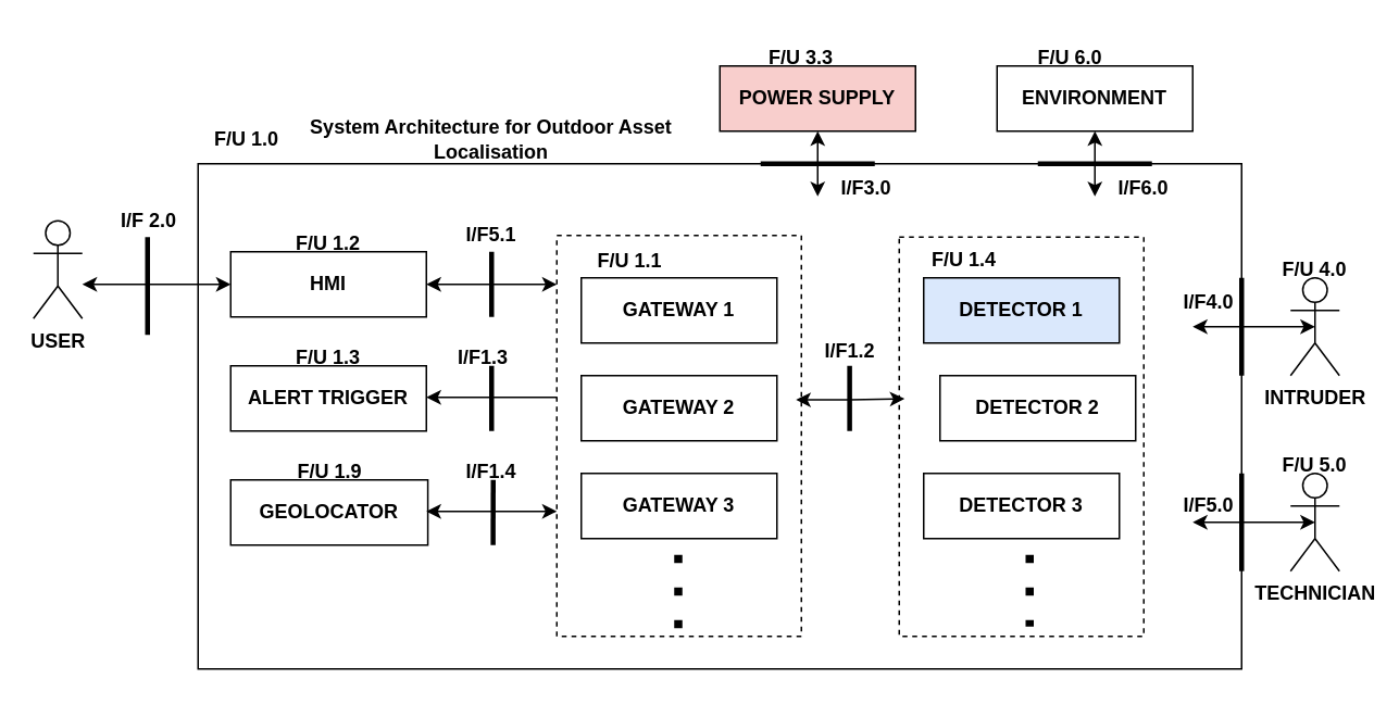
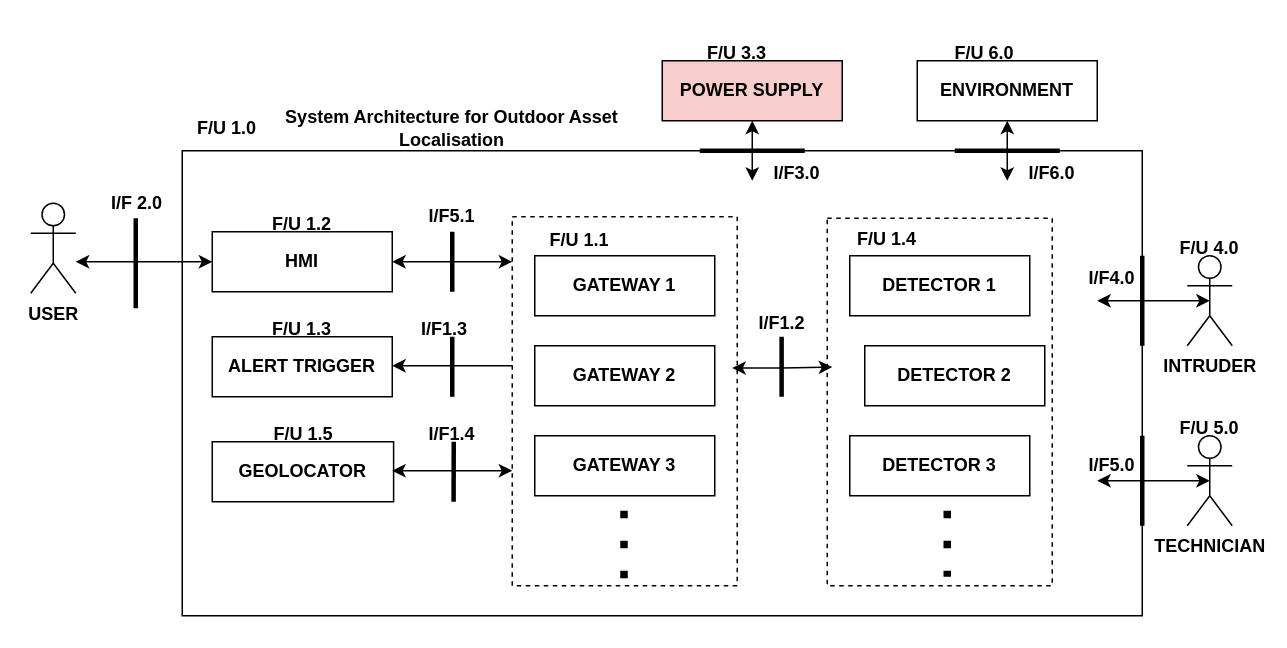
- <mxCell id="51" value="&lt;b&gt;&lt;font&gt;DETECTOR 1&lt;/font&gt;&lt;/b&gt;" style="rounded=0;whiteSpace=wrap;html=1;movable=1;resizable=1;rotatable=1;deletable=1;editable=1;locked=0;connectable=1;fillColor=#dae8fc;" vertex="1" parent="1"><mxGeometry x="566" y="170" width="120" height="40" as="geometry" /></mxCell>
+ <mxCell id="51" value="&lt;b&gt;&lt;font&gt;DETECTOR 1&lt;/font&gt;&lt;/b&gt;" style="rounded=0;whiteSpace=wrap;html=1;movable=1;resizable=1;rotatable=1;deletable=1;editable=1;locked=0;connectable=1;" vertex="1" parent="1"><mxGeometry x="566" y="170" width="120" height="40" as="geometry" /></mxCell>
- <mxCell id="44" value="&lt;b&gt;F/U 1.9&lt;/b&gt;" style="text;html=1;align=center;verticalAlign=middle;whiteSpace=wrap;rounded=0;movable=1;resizable=1;rotatable=1;deletable=1;editable=1;locked=0;connectable=1;" vertex="1" parent="1"><mxGeometry x="171.9" y="274" width="60" height="30" as="geometry" /></mxCell>
+ <mxCell id="44" value="&lt;b&gt;F/U 1.5&lt;/b&gt;" style="text;html=1;align=center;verticalAlign=middle;whiteSpace=wrap;rounded=0;movable=1;resizable=1;rotatable=1;deletable=1;editable=1;locked=0;connectable=1;" vertex="1" parent="1"><mxGeometry x="171.9" y="274" width="60" height="30" as="geometry" /></mxCell>
